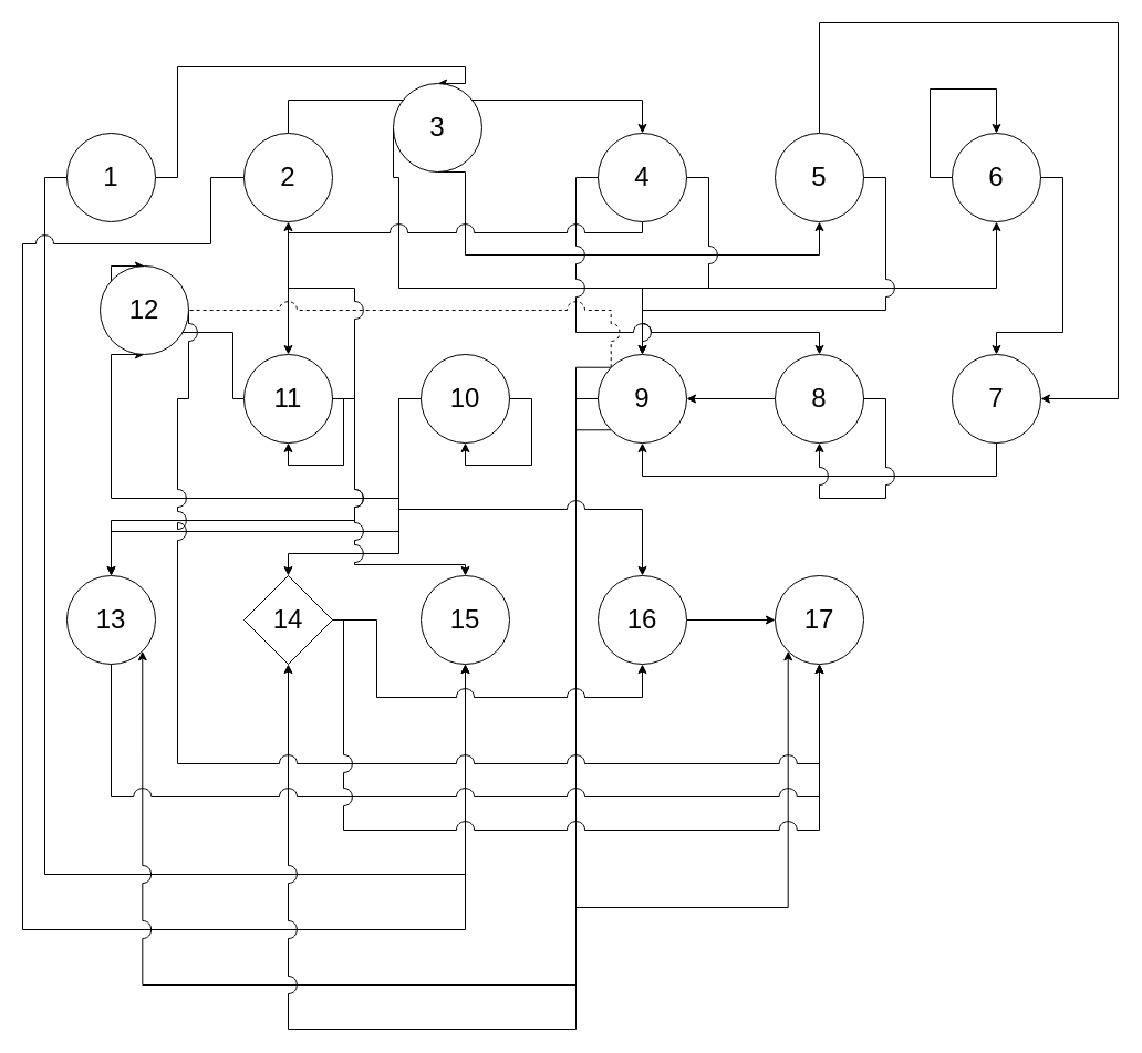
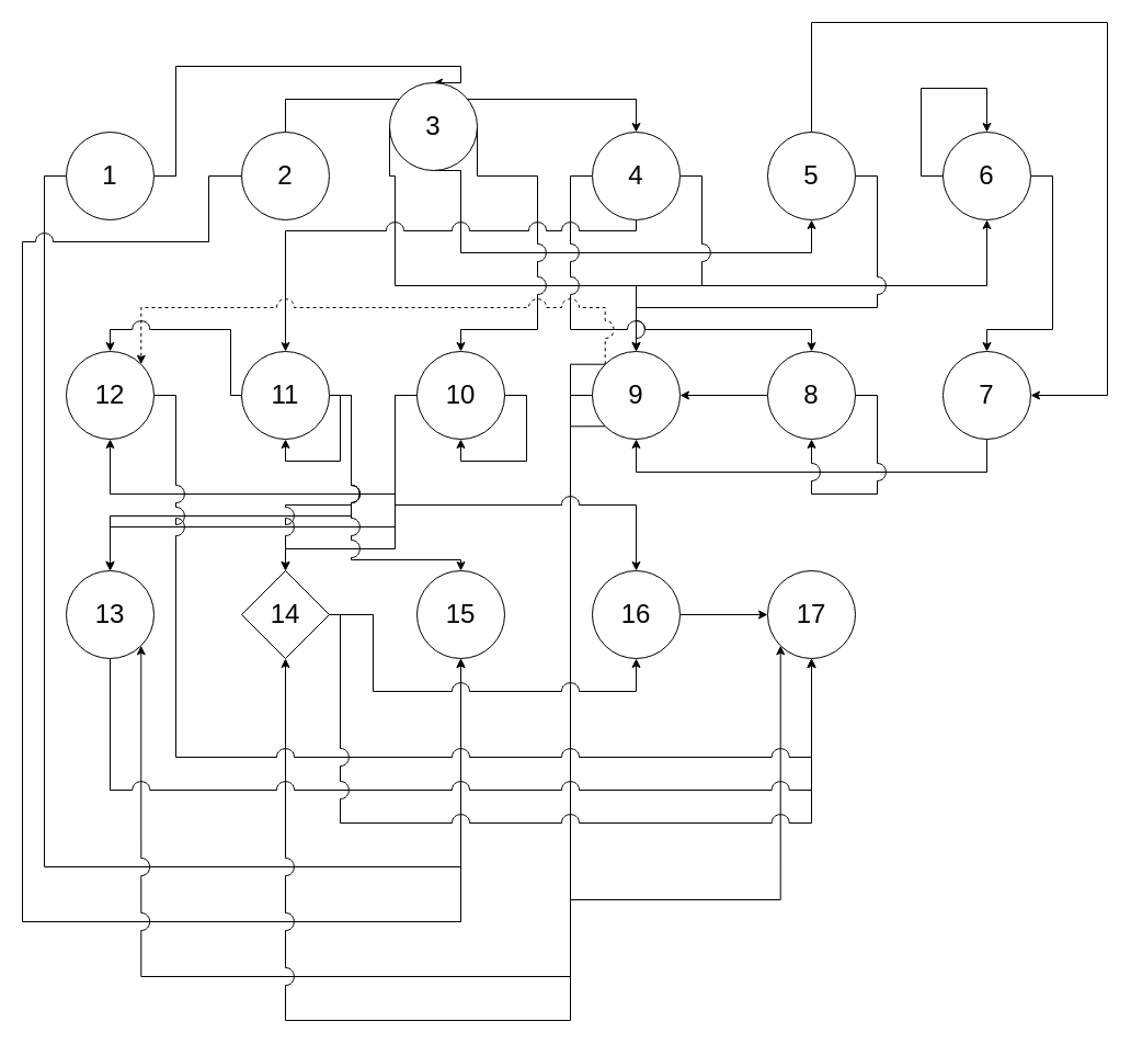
+ <mxCell id="10" style="edgeStyle=orthogonalEdgeStyle;rounded=0;jumpStyle=arc;jumpSize=16;orthogonalLoop=1;jettySize=auto;html=1;exitX=1;exitY=0.5;exitDx=0;exitDy=0;entryX=0.5;entryY=0;entryDx=0;entryDy=0;" parent="1" source="11" target="34" edge="1"><mxGeometry relative="1" as="geometry"><Array as="points"><mxPoint x="490" y="160" /><mxPoint x="490" y="300" /><mxPoint x="420" y="300" /></Array></mxGeometry></mxCell>
- <mxCell id="37" style="edgeStyle=orthogonalEdgeStyle;rounded=0;jumpStyle=arc;jumpSize=16;orthogonalLoop=1;jettySize=auto;html=1;exitX=1;exitY=0.5;exitDx=0;exitDy=0;" parent="1" source="39" target="7" edge="1"><mxGeometry relative="1" as="geometry" /></mxCell>
+ <mxCell id="37" style="edgeStyle=orthogonalEdgeStyle;rounded=0;jumpStyle=arc;jumpSize=16;orthogonalLoop=1;jettySize=auto;html=1;exitX=1;exitY=0.5;exitDx=0;exitDy=0;entryX=0.5;entryY=0;entryDx=0;entryDy=0;" parent="1" source="39" target="46" edge="1"><mxGeometry relative="1" as="geometry" /></mxCell>
- <mxCell id="41" value="&lt;font style=&quot;font-size: 24px&quot;&gt;12&lt;/font&gt;" style="ellipse;whiteSpace=wrap;html=1;aspect=fixed;" parent="1" vertex="1"><mxGeometry x="90" y="240" width="80" height="80" as="geometry" /></mxCell>
+ <mxCell id="41" value="&lt;font style=&quot;font-size: 24px&quot;&gt;12&lt;/font&gt;" style="ellipse;whiteSpace=wrap;html=1;aspect=fixed;" parent="1" vertex="1"><mxGeometry x="60" y="320" width="80" height="80" as="geometry" /></mxCell>
